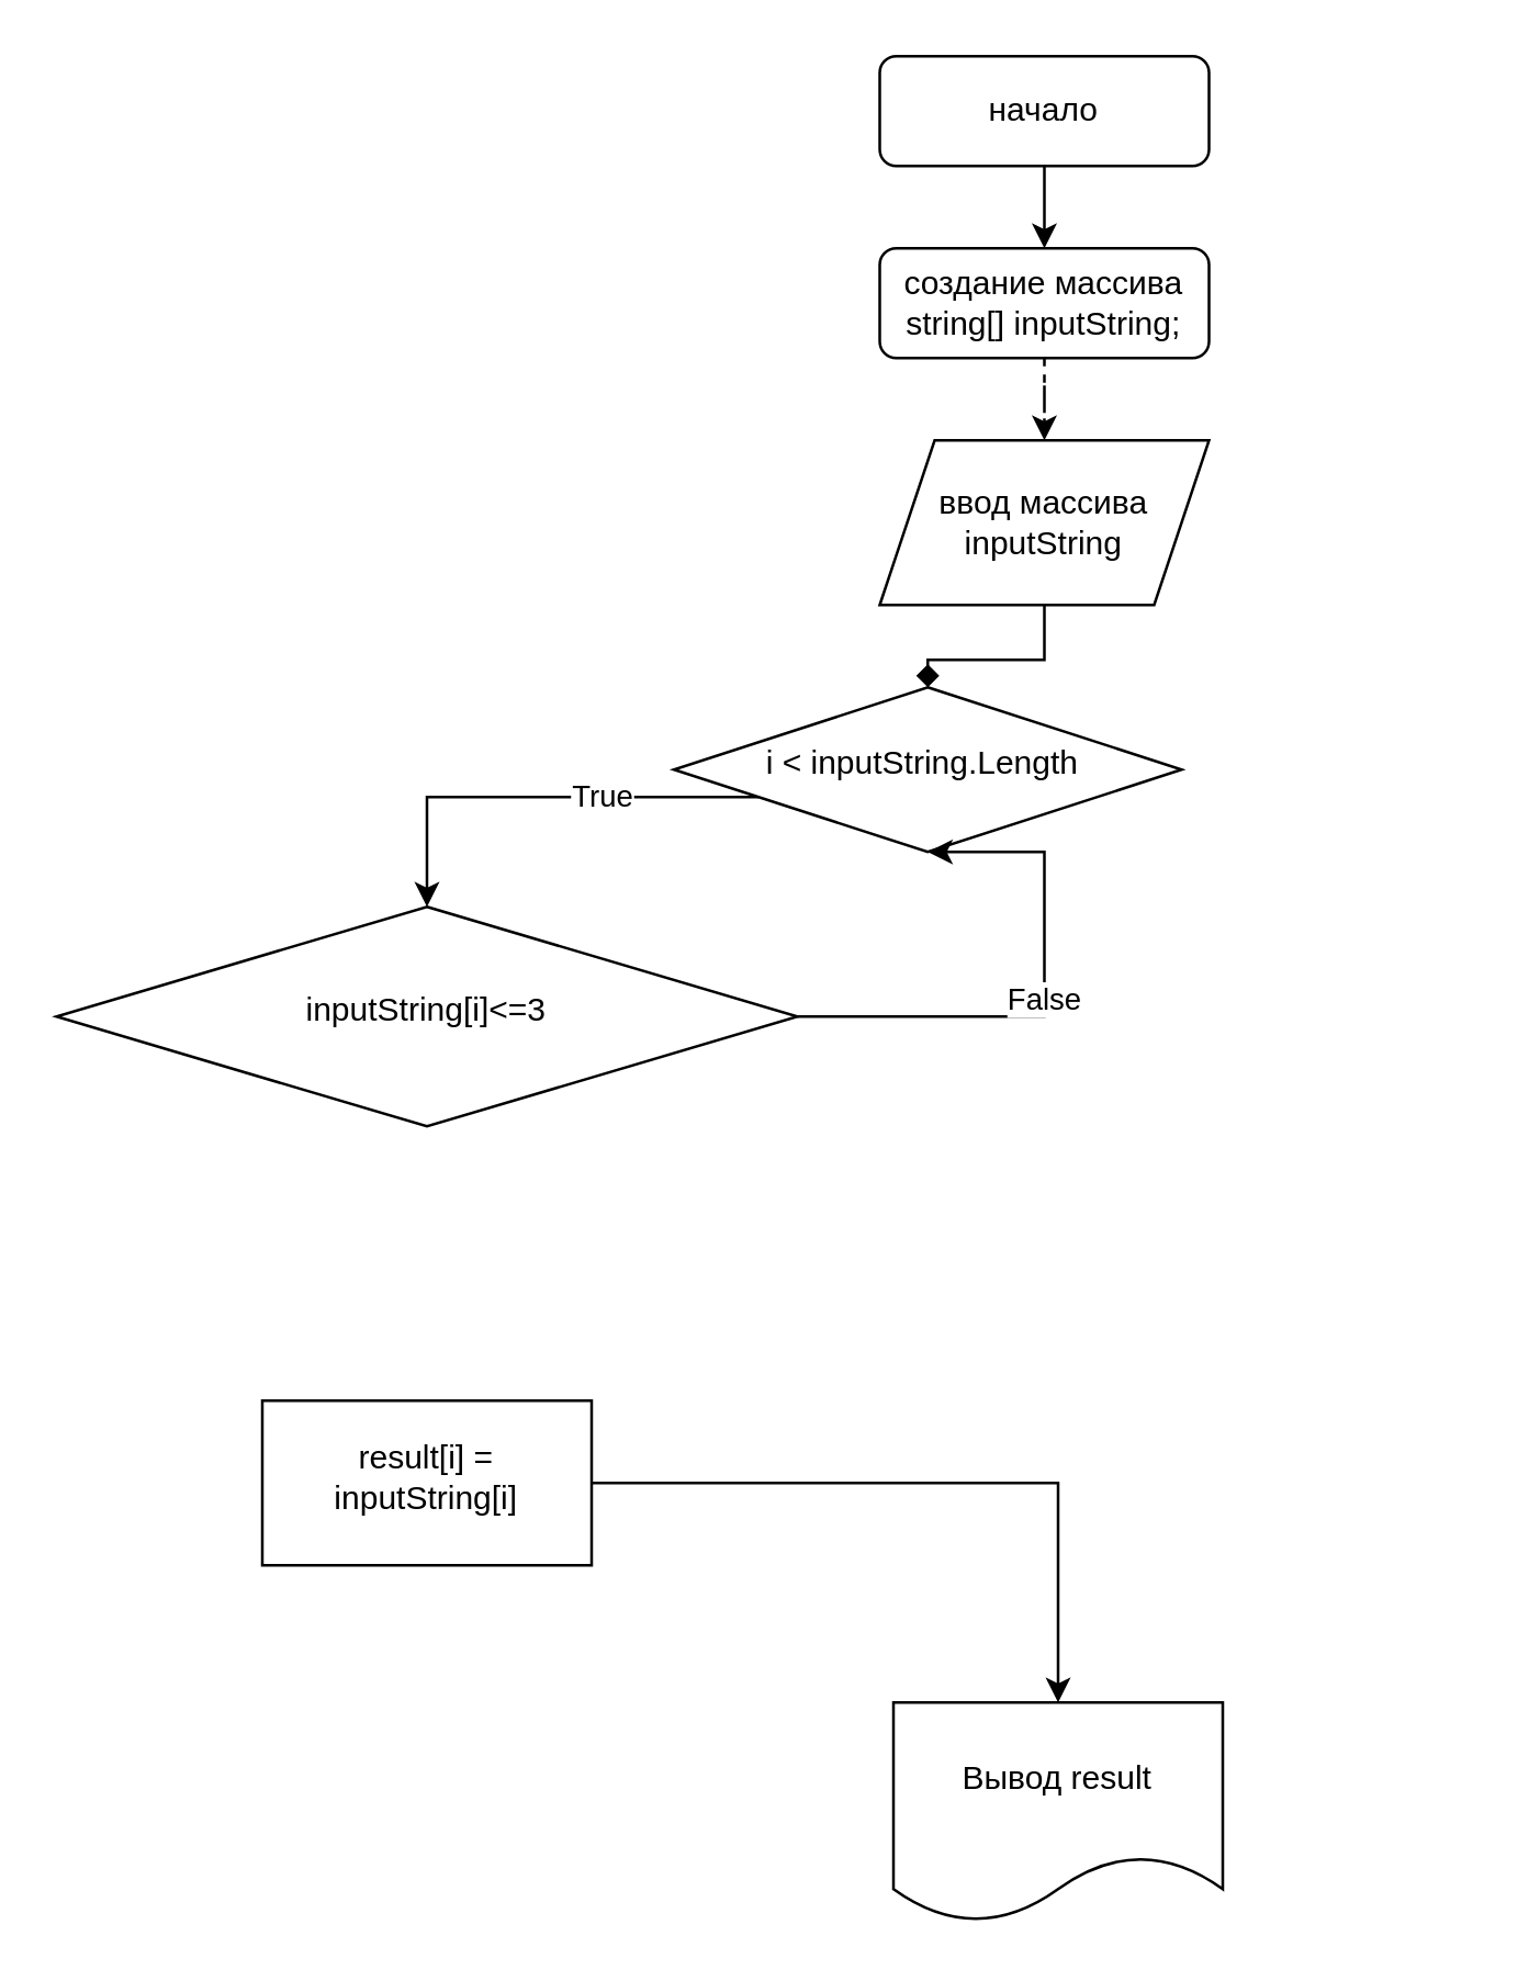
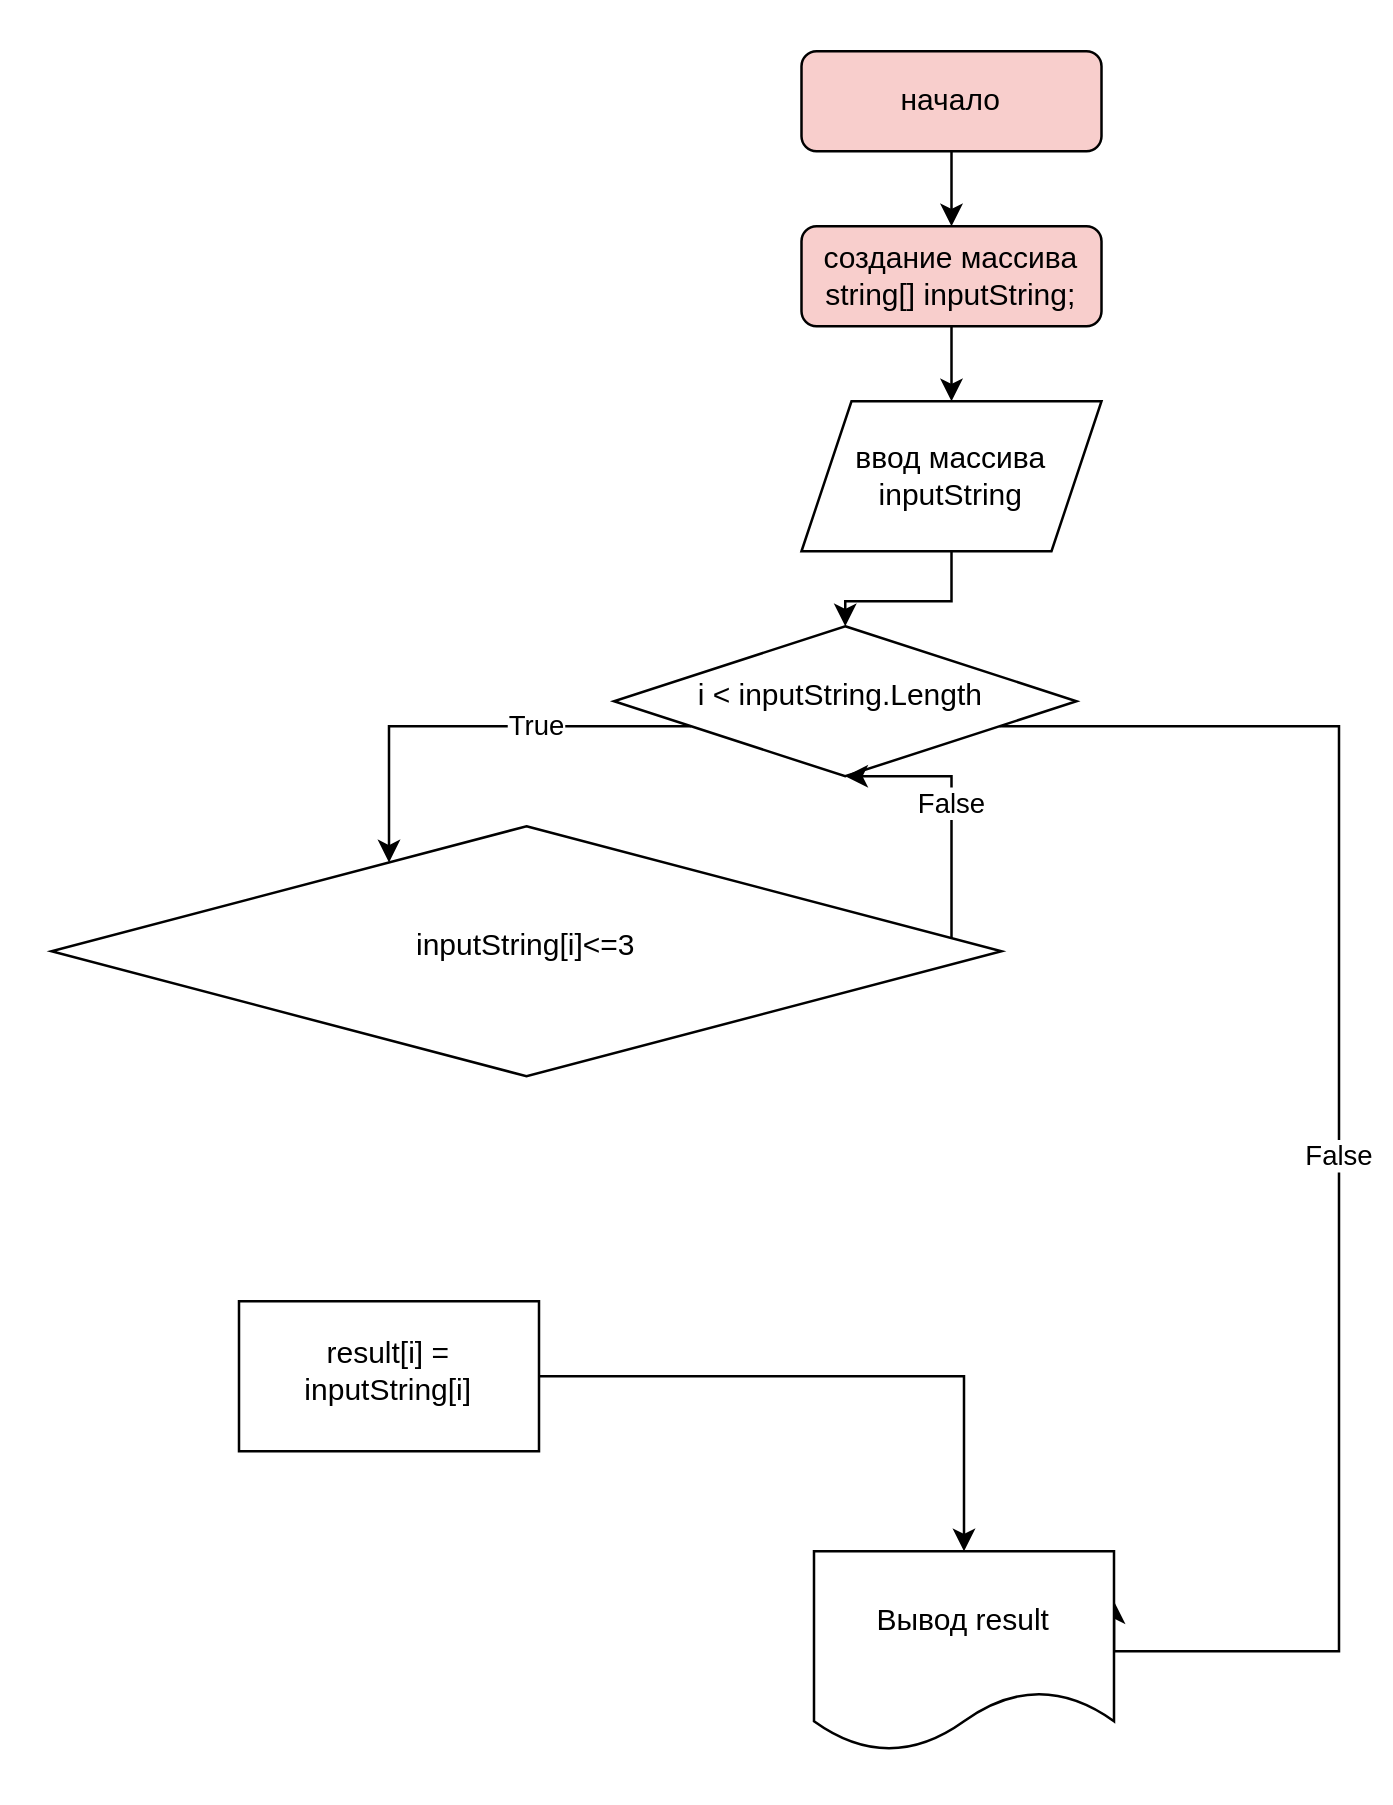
- <mxCell id="3" value="начало" style="rounded=1;whiteSpace=wrap;html=1;fontSize=12;glass=0;strokeWidth=1;shadow=0;" parent="1" vertex="1"><mxGeometry x="320" y="20" width="120" height="40" as="geometry" /></mxCell>
+ <mxCell id="3" value="начало" style="rounded=1;whiteSpace=wrap;html=1;fontSize=12;glass=0;strokeWidth=1;shadow=0;fillColor=#f8cecc;" parent="1" vertex="1"><mxGeometry x="320" y="20" width="120" height="40" as="geometry" /></mxCell>
- <mxCell id="5" value="создание массива&lt;br&gt;&lt;div&gt;string[] inputString;&lt;/div&gt;" style="rounded=1;whiteSpace=wrap;html=1;fontSize=12;glass=0;strokeWidth=1;shadow=0;" parent="1" vertex="1"><mxGeometry x="320" y="90" width="120" height="40" as="geometry" /></mxCell>
+ <mxCell id="5" value="создание массива&lt;br&gt;&lt;div&gt;string[] inputString;&lt;/div&gt;" style="rounded=1;whiteSpace=wrap;html=1;fontSize=12;glass=0;strokeWidth=1;shadow=0;fillColor=#f8cecc;" parent="1" vertex="1"><mxGeometry x="320" y="90" width="120" height="40" as="geometry" /></mxCell>
- <mxCell id="4" value="" style="edgeStyle=orthogonalEdgeStyle;rounded=0;orthogonalLoop=1;jettySize=auto;html=1;dashed=1;" edge="1" parent="1" source="5" target="11"><mxGeometry relative="1" as="geometry" /></mxCell>
+ <mxCell id="4" value="" style="edgeStyle=orthogonalEdgeStyle;rounded=0;orthogonalLoop=1;jettySize=auto;html=1;" edge="1" parent="1" source="5" target="11"><mxGeometry relative="1" as="geometry" /></mxCell>
- <mxCell id="10" value="" style="edgeStyle=orthogonalEdgeStyle;rounded=0;orthogonalLoop=1;jettySize=auto;html=1;endArrow=diamond;" edge="1" parent="1" source="11" target="9"><mxGeometry relative="1" as="geometry" /></mxCell>
+ <mxCell id="10" value="" style="edgeStyle=orthogonalEdgeStyle;rounded=0;orthogonalLoop=1;jettySize=auto;html=1;" edge="1" parent="1" source="11" target="9"><mxGeometry relative="1" as="geometry" /></mxCell>
- <mxCell id="13" value="inputString[i]&amp;lt;=3" style="rhombus;whiteSpace=wrap;html=1;shadow=0;fontFamily=Helvetica;fontSize=12;align=center;strokeWidth=1;spacing=6;spacingTop=-4;" vertex="1" parent="1"><mxGeometry x="20" y="330" width="270" height="80" as="geometry" /></mxCell>
+ <mxCell id="13" value="inputString[i]&amp;lt;=3" style="rhombus;whiteSpace=wrap;html=1;shadow=0;fontFamily=Helvetica;fontSize=12;align=center;strokeWidth=1;spacing=6;spacingTop=-4;" vertex="1" parent="1"><mxGeometry x="20" y="330" width="380" height="100" as="geometry" /></mxCell>
+ <mxCell id="8" value="False" style="edgeStyle=orthogonalEdgeStyle;rounded=0;orthogonalLoop=1;jettySize=auto;html=1;entryX=1;entryY=0.25;entryDx=0;entryDy=0;" edge="1" parent="1" source="9" target="16"><mxGeometry relative="1" as="geometry"><Array as="points"><mxPoint x="535" y="290" /><mxPoint x="535" y="660" /></Array></mxGeometry></mxCell>
- <mxCell id="15" value="result[i] = inputString[i]" style="whiteSpace=wrap;html=1;shadow=0;strokeWidth=1;spacing=6;spacingTop=-4;" vertex="1" parent="1"><mxGeometry x="95" y="510" width="120" height="60" as="geometry" /></mxCell>
+ <mxCell id="15" value="result[i] = inputString[i]" style="whiteSpace=wrap;html=1;shadow=0;strokeWidth=1;spacing=6;spacingTop=-4;" vertex="1" parent="1"><mxGeometry x="95" y="520" width="120" height="60" as="geometry" /></mxCell>
